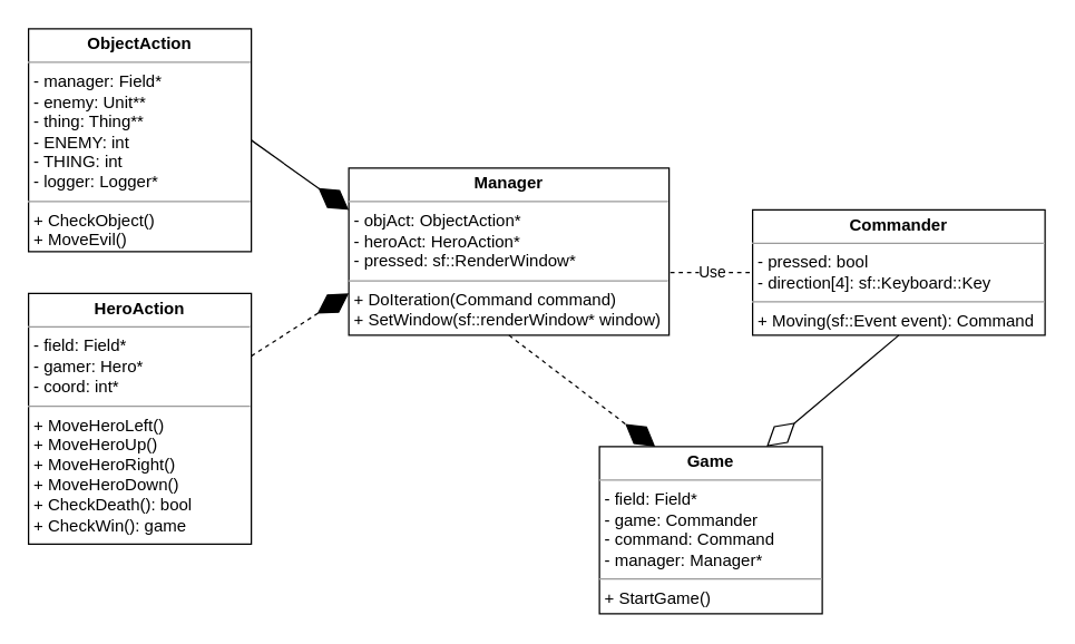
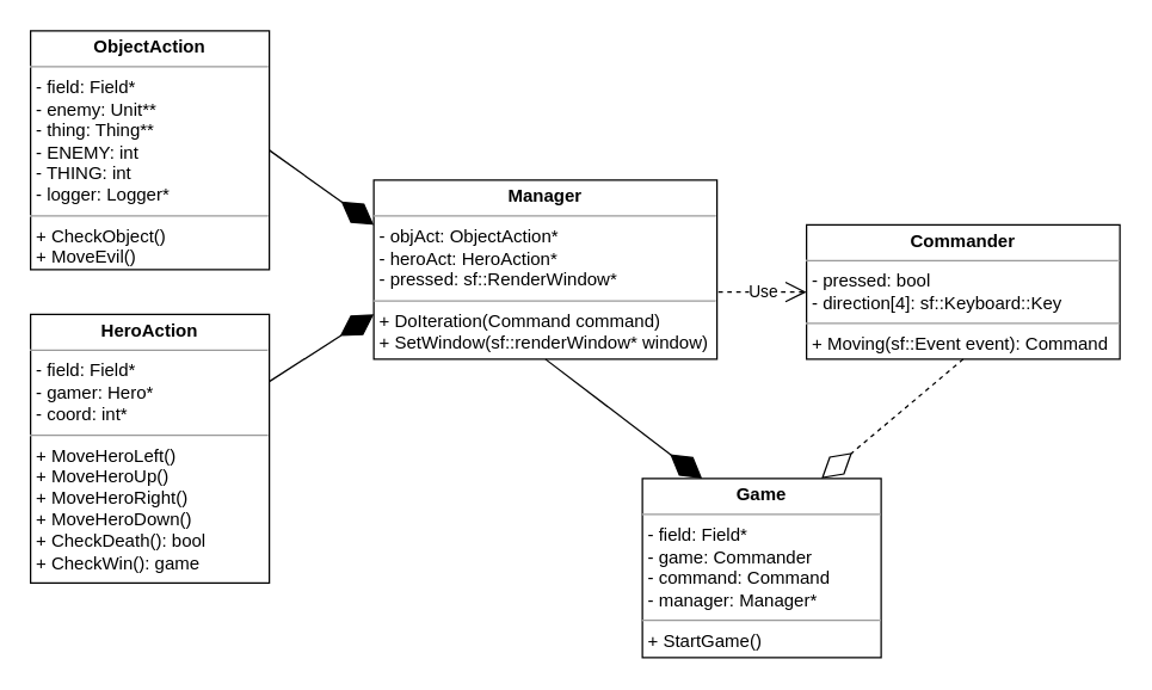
- <mxCell id="5" value="&lt;p style=&quot;margin: 0px ; margin-top: 4px ; text-align: center&quot;&gt;&lt;b&gt;ObjectAction&lt;/b&gt;&lt;/p&gt;&lt;hr size=&quot;1&quot;&gt;&lt;p style=&quot;margin: 0px ; margin-left: 4px&quot;&gt;- manager: Field*&lt;/p&gt;&lt;p style=&quot;margin: 0px ; margin-left: 4px&quot;&gt;- enemy: Unit**&lt;/p&gt;&lt;p style=&quot;margin: 0px ; margin-left: 4px&quot;&gt;- thing: Thing**&lt;/p&gt;&lt;p style=&quot;margin: 0px ; margin-left: 4px&quot;&gt;- ENEMY: int&lt;/p&gt;&lt;p style=&quot;margin: 0px ; margin-left: 4px&quot;&gt;- THING: int&lt;/p&gt;&lt;p style=&quot;margin: 0px ; margin-left: 4px&quot;&gt;- logger: Logger*&lt;/p&gt;&lt;hr size=&quot;1&quot;&gt;&lt;p style=&quot;margin: 0px ; margin-left: 4px&quot;&gt;+ CheckObject()&lt;/p&gt;&lt;p style=&quot;margin: 0px ; margin-left: 4px&quot;&gt;+ MoveEvil()&lt;/p&gt;" style="verticalAlign=top;align=left;overflow=fill;fontSize=12;fontFamily=Helvetica;html=1;" vertex="1" parent="1"><mxGeometry x="20" y="20" width="160" height="160" as="geometry" /></mxCell>
+ <mxCell id="5" value="&lt;p style=&quot;margin: 0px ; margin-top: 4px ; text-align: center&quot;&gt;&lt;b&gt;ObjectAction&lt;/b&gt;&lt;/p&gt;&lt;hr size=&quot;1&quot;&gt;&lt;p style=&quot;margin: 0px ; margin-left: 4px&quot;&gt;- field: Field*&lt;/p&gt;&lt;p style=&quot;margin: 0px ; margin-left: 4px&quot;&gt;- enemy: Unit**&lt;/p&gt;&lt;p style=&quot;margin: 0px ; margin-left: 4px&quot;&gt;- thing: Thing**&lt;/p&gt;&lt;p style=&quot;margin: 0px ; margin-left: 4px&quot;&gt;- ENEMY: int&lt;/p&gt;&lt;p style=&quot;margin: 0px ; margin-left: 4px&quot;&gt;- THING: int&lt;/p&gt;&lt;p style=&quot;margin: 0px ; margin-left: 4px&quot;&gt;- logger: Logger*&lt;/p&gt;&lt;hr size=&quot;1&quot;&gt;&lt;p style=&quot;margin: 0px ; margin-left: 4px&quot;&gt;+ CheckObject()&lt;/p&gt;&lt;p style=&quot;margin: 0px ; margin-left: 4px&quot;&gt;+ MoveEvil()&lt;/p&gt;" style="verticalAlign=top;align=left;overflow=fill;fontSize=12;fontFamily=Helvetica;html=1;" vertex="1" parent="1"><mxGeometry x="20" y="20" width="160" height="160" as="geometry" /></mxCell>
- <mxCell id="11" value="Use" style="endArrow=none;endSize=12;dashed=1;html=1;rounded=0;entryX=0;entryY=0.5;entryDx=0;entryDy=0;exitX=1.004;exitY=0.625;exitDx=0;exitDy=0;exitPerimeter=0;" edge="1" parent="1" source="3" target="2"><mxGeometry width="160" relative="1" as="geometry"><mxPoint x="520" y="100" as="sourcePoint" /><mxPoint x="680" y="100" as="targetPoint" /></mxGeometry></mxCell>
+ <mxCell id="11" value="Use" style="endArrow=open;endSize=12;dashed=1;html=1;rounded=0;entryX=0;entryY=0.5;entryDx=0;entryDy=0;exitX=1.004;exitY=0.625;exitDx=0;exitDy=0;exitPerimeter=0;" edge="1" parent="1" source="3" target="2"><mxGeometry width="160" relative="1" as="geometry"><mxPoint x="520" y="100" as="sourcePoint" /><mxPoint x="680" y="100" as="targetPoint" /></mxGeometry></mxCell>
- <mxCell id="10" value="" style="endArrow=diamondThin;endFill=1;endSize=24;html=1;rounded=0;exitX=1;exitY=0.25;exitDx=0;exitDy=0;entryX=0;entryY=0.75;entryDx=0;entryDy=0;dashed=1;" edge="1" parent="1" source="4" target="3"><mxGeometry width="160" relative="1" as="geometry"><mxPoint x="190" y="110" as="sourcePoint" /><mxPoint x="260" y="160" as="targetPoint" /></mxGeometry></mxCell>
+ <mxCell id="10" value="" style="endArrow=diamondThin;endFill=1;endSize=24;html=1;rounded=0;exitX=1;exitY=0.25;exitDx=0;exitDy=0;entryX=0;entryY=0.75;entryDx=0;entryDy=0;" edge="1" parent="1" source="4" target="3"><mxGeometry width="160" relative="1" as="geometry"><mxPoint x="190" y="110" as="sourcePoint" /><mxPoint x="260" y="160" as="targetPoint" /></mxGeometry></mxCell>
- <mxCell id="7" value="" style="endArrow=diamondThin;endFill=0;endSize=24;html=1;rounded=0;exitX=0.5;exitY=1;exitDx=0;exitDy=0;entryX=0.75;entryY=0;entryDx=0;entryDy=0;" edge="1" parent="1" source="2" target="6"><mxGeometry width="160" relative="1" as="geometry"><mxPoint x="280" y="240" as="sourcePoint" /><mxPoint x="660" y="280" as="targetPoint" /></mxGeometry></mxCell>
+ <mxCell id="7" value="" style="endArrow=diamondThin;endFill=0;endSize=24;html=1;rounded=0;exitX=0.5;exitY=1;exitDx=0;exitDy=0;entryX=0.75;entryY=0;entryDx=0;entryDy=0;dashed=1;" edge="1" parent="1" source="2" target="6"><mxGeometry width="160" relative="1" as="geometry"><mxPoint x="280" y="240" as="sourcePoint" /><mxPoint x="660" y="280" as="targetPoint" /></mxGeometry></mxCell>
- <mxCell id="8" value="" style="endArrow=diamondThin;endFill=1;endSize=24;html=1;rounded=0;exitX=0.5;exitY=1;exitDx=0;exitDy=0;entryX=0.25;entryY=0;entryDx=0;entryDy=0;dashed=1;" edge="1" parent="1" source="3" target="6"><mxGeometry width="160" relative="1" as="geometry"><mxPoint x="330" y="290" as="sourcePoint" /><mxPoint x="490" y="290" as="targetPoint" /></mxGeometry></mxCell>
+ <mxCell id="8" value="" style="endArrow=diamondThin;endFill=1;endSize=24;html=1;rounded=0;exitX=0.5;exitY=1;exitDx=0;exitDy=0;entryX=0.25;entryY=0;entryDx=0;entryDy=0;" edge="1" parent="1" source="3" target="6"><mxGeometry width="160" relative="1" as="geometry"><mxPoint x="330" y="290" as="sourcePoint" /><mxPoint x="490" y="290" as="targetPoint" /></mxGeometry></mxCell>
